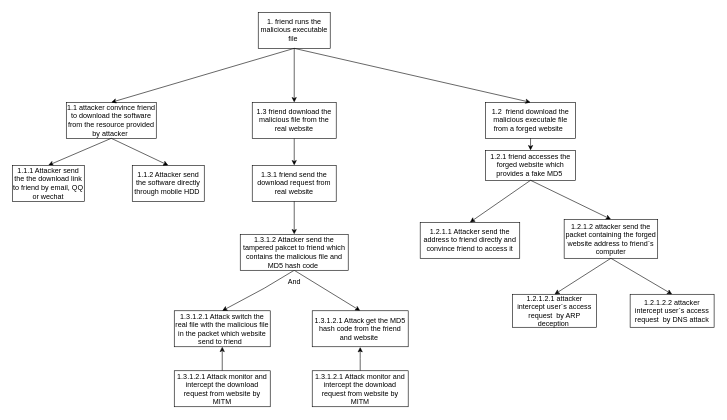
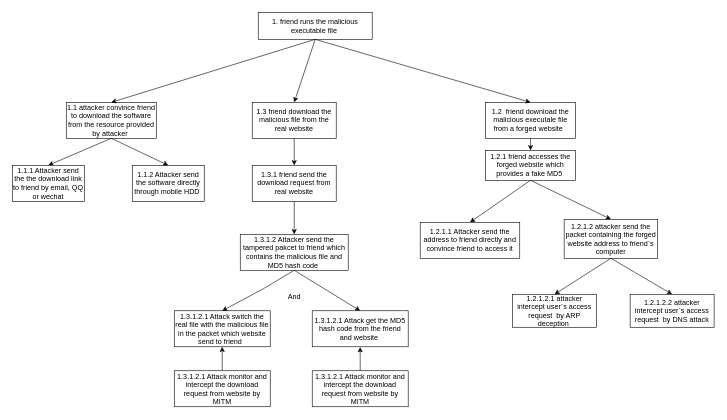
- <mxCell id="2" value="1. friend runs the malicious executable file&amp;nbsp;" style="rounded=0;whiteSpace=wrap;html=1;" parent="1" vertex="1"><mxGeometry x="430" y="20" width="120" height="60" as="geometry" /></mxCell>
+ <mxCell id="2" value="1. friend runs the malicious executable file&amp;nbsp;" style="rounded=0;whiteSpace=wrap;html=1;" parent="1" vertex="1"><mxGeometry x="430" y="20" width="190" height="45" as="geometry" /></mxCell>
- <mxCell id="33" value="And" style="text;html=1;align=center;verticalAlign=middle;resizable=0;points=[];autosize=1;" vertex="1" parent="1"><mxGeometry x="470" y="460" width="40" height="20" as="geometry" /></mxCell>
+ <mxCell id="33" value="And" style="text;html=1;align=center;verticalAlign=middle;resizable=0;points=[];autosize=1;" vertex="1" parent="1"><mxGeometry x="470" y="485" width="40" height="20" as="geometry" /></mxCell>
